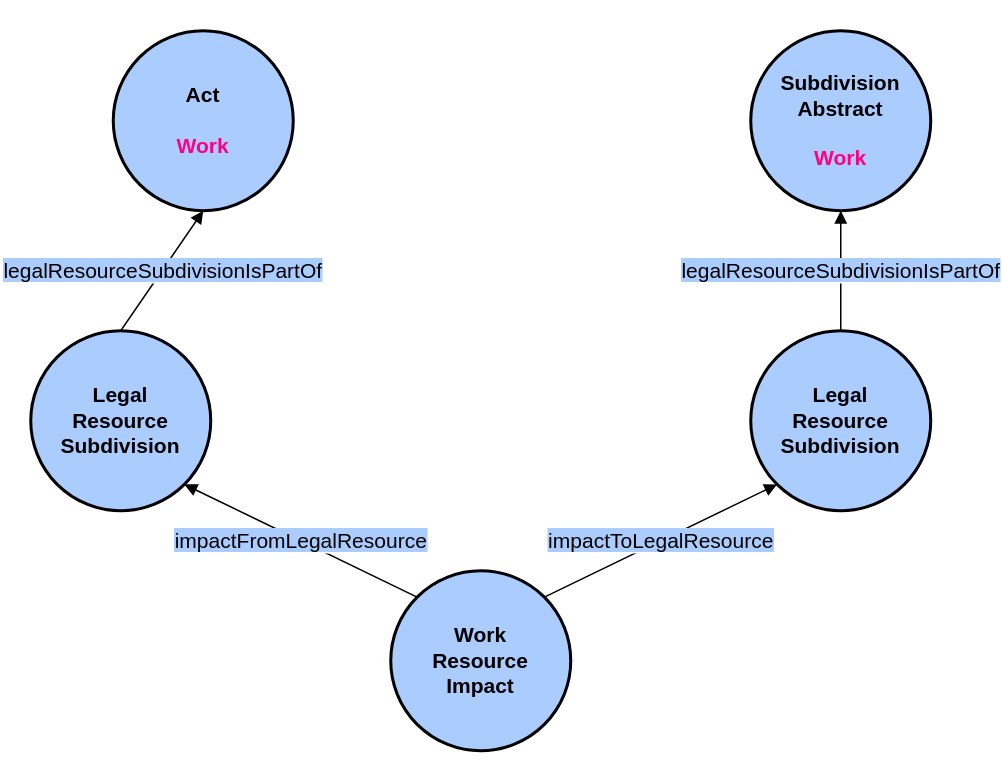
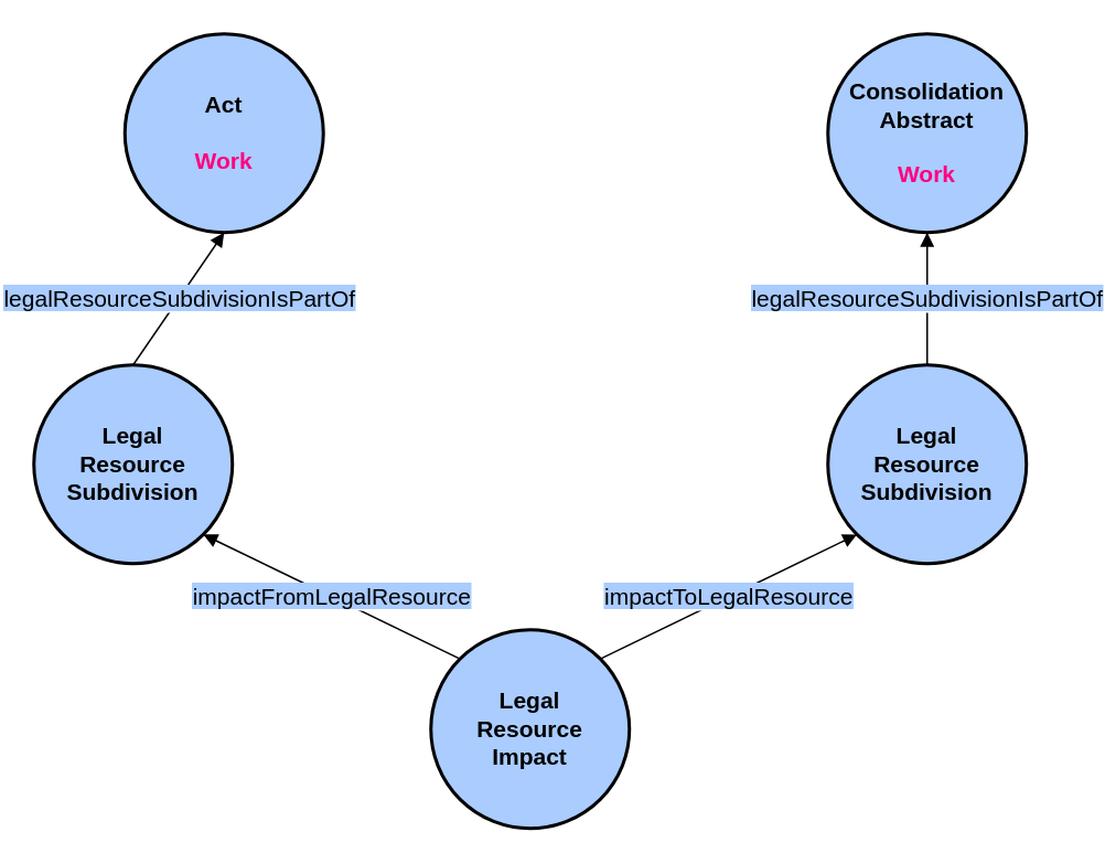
- <mxCell id="5" value="&lt;b&gt;Subdivision&lt;br&gt;Abstract&lt;br&gt;&lt;br&gt;&lt;font color=&quot;#ff0080&quot;&gt;Work&lt;/font&gt;&lt;/b&gt;" style="ellipse;whiteSpace=wrap;html=1;rounded=0;shadow=0;glass=0;comic=0;strokeColor=#000000;strokeWidth=2;fillColor=#acf;gradientColor=none;fontSize=14;fontColor=#000000;align=center;" vertex="1" parent="1"><mxGeometry x="500" y="20" width="120" height="120" as="geometry" /></mxCell>
+ <mxCell id="5" value="&lt;b&gt;Consolidation&lt;br&gt;Abstract&lt;br&gt;&lt;br&gt;&lt;font color=&quot;#ff0080&quot;&gt;Work&lt;/font&gt;&lt;/b&gt;" style="ellipse;whiteSpace=wrap;html=1;rounded=0;shadow=0;glass=0;comic=0;strokeColor=#000000;strokeWidth=2;fillColor=#acf;gradientColor=none;fontSize=14;fontColor=#000000;align=center;" vertex="1" parent="1"><mxGeometry x="500" y="20" width="120" height="120" as="geometry" /></mxCell>
- <mxCell id="3" value="&lt;b&gt;Work&lt;br&gt;Resource&lt;br&gt;Impact&lt;/b&gt;" style="ellipse;whiteSpace=wrap;html=1;rounded=0;shadow=0;glass=0;comic=0;strokeColor=#000000;strokeWidth=2;fillColor=#acf;gradientColor=none;fontSize=14;fontColor=#000000;align=center;" parent="1" vertex="1"><mxGeometry x="260" y="380" width="120" height="120" as="geometry" /></mxCell>
+ <mxCell id="3" value="&lt;b&gt;Legal&lt;br&gt;Resource&lt;br&gt;Impact&lt;/b&gt;" style="ellipse;whiteSpace=wrap;html=1;rounded=0;shadow=0;glass=0;comic=0;strokeColor=#000000;strokeWidth=2;fillColor=#acf;gradientColor=none;fontSize=14;fontColor=#000000;align=center;" parent="1" vertex="1"><mxGeometry x="260" y="380" width="120" height="120" as="geometry" /></mxCell>
